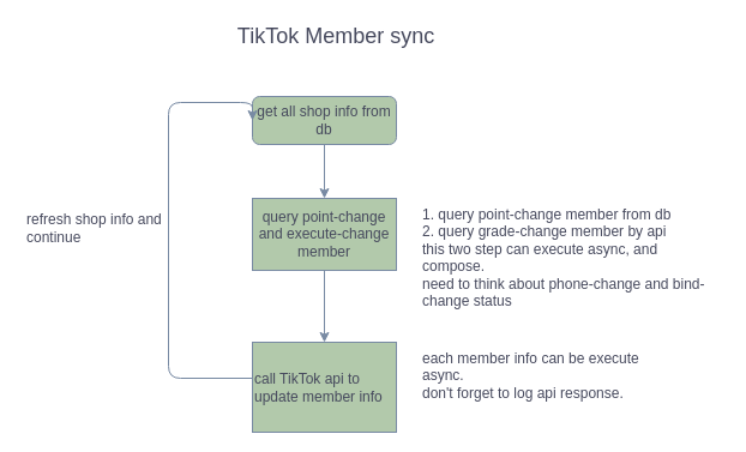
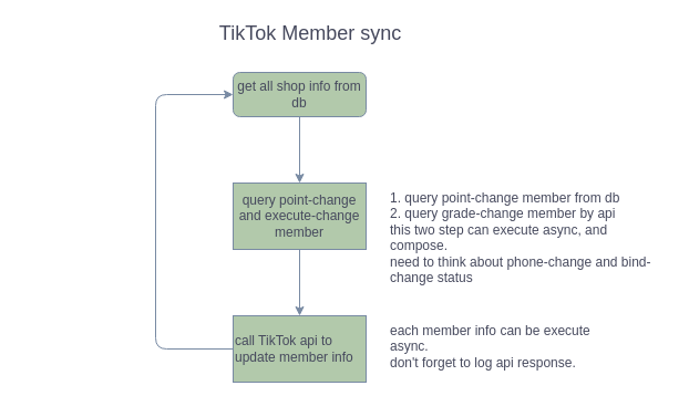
- <mxCell id="3" value="get all shop info from db" style="rounded=1;whiteSpace=wrap;html=1;fontSize=12;glass=0;strokeWidth=1;shadow=0;fillColor=#B2C9AB;strokeColor=#788AA3;fontColor=#46495D;" parent="1" vertex="1"><mxGeometry x="210" y="80" width="120" height="40" as="geometry" /></mxCell>
+ <mxCell id="3" value="get all shop info from db" style="rounded=1;whiteSpace=wrap;html=1;fontSize=12;glass=0;strokeWidth=1;shadow=0;fillColor=#B2C9AB;strokeColor=#788AA3;fontColor=#46495D;" parent="1" vertex="1"><mxGeometry x="210" y="65" width="120" height="40" as="geometry" /></mxCell>
- <mxCell id="11" value="refresh shop info and continue" style="text;html=1;strokeColor=none;fillColor=none;align=left;verticalAlign=middle;whiteSpace=wrap;rounded=0;sketch=0;fontColor=#46495D;" vertex="1" parent="1"><mxGeometry x="20" y="145" width="120" height="90" as="geometry" /></mxCell>
- <mxCell id="9" value="call TikTok api to update member info" style="rounded=0;whiteSpace=wrap;html=1;sketch=0;fontColor=#46495D;strokeColor=#788AA3;fillColor=#B2C9AB;align=left;" vertex="1" parent="1"><mxGeometry x="210" y="285" width="120" height="75" as="geometry" /></mxCell>
+ <mxCell id="9" value="call TikTok api to update member info" style="rounded=0;whiteSpace=wrap;html=1;sketch=0;fontColor=#46495D;strokeColor=#788AA3;fillColor=#B2C9AB;align=left;" vertex="1" parent="1"><mxGeometry x="210" y="285" width="120" height="60" as="geometry" /></mxCell>
